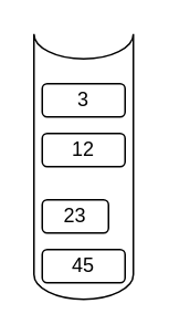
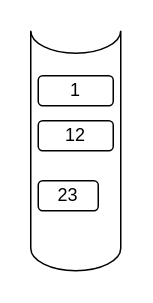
- <mxCell id="4" value="3" style="rounded=1;whiteSpace=wrap;html=1;" vertex="1" parent="1"><mxGeometry x="25" y="50" width="50" height="20" as="geometry" /></mxCell>
+ <mxCell id="4" value="1" style="rounded=1;whiteSpace=wrap;html=1;" vertex="1" parent="1"><mxGeometry x="25" y="50" width="50" height="20" as="geometry" /></mxCell>
- <mxCell id="3" value="45" style="rounded=1;whiteSpace=wrap;html=1;" vertex="1" parent="1"><mxGeometry x="25" y="150" width="50" height="20" as="geometry" /></mxCell>
